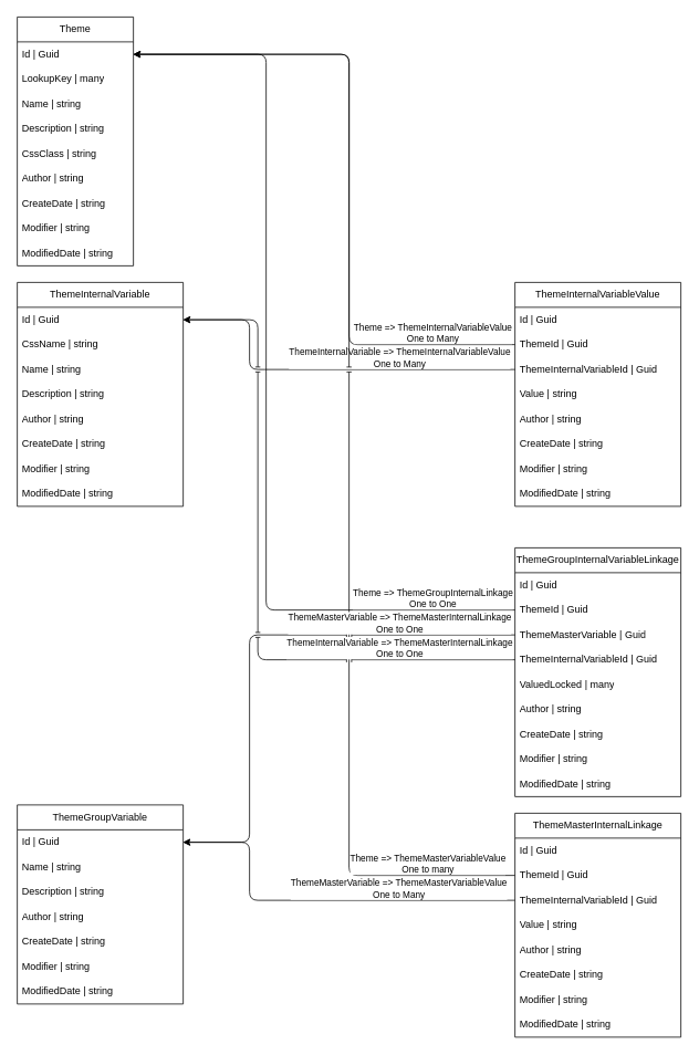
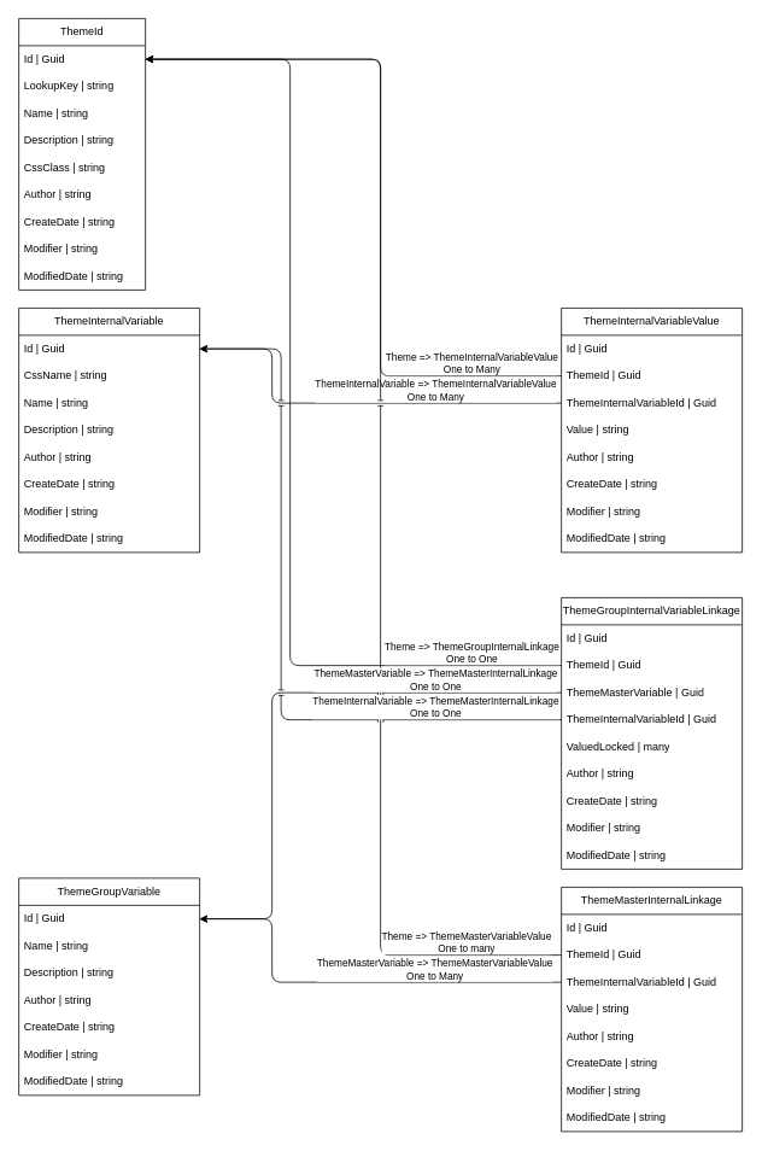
- <mxCell id="2" value="Theme" style="swimlane;fontStyle=0;childLayout=stackLayout;horizontal=1;startSize=30;horizontalStack=0;resizeParent=1;resizeParentMax=0;resizeLast=0;collapsible=1;marginBottom=0;whiteSpace=wrap;html=1;" parent="1" vertex="1"><mxGeometry x="20" y="20" width="140" height="300" as="geometry" /></mxCell>
+ <mxCell id="2" value="ThemeId" style="swimlane;fontStyle=0;childLayout=stackLayout;horizontal=1;startSize=30;horizontalStack=0;resizeParent=1;resizeParentMax=0;resizeLast=0;collapsible=1;marginBottom=0;whiteSpace=wrap;html=1;" parent="1" vertex="1"><mxGeometry x="20" y="20" width="140" height="300" as="geometry" /></mxCell>
- <mxCell id="4" value="LookupKey | many" style="text;strokeColor=none;fillColor=none;align=left;verticalAlign=middle;spacingLeft=4;spacingRight=4;overflow=hidden;points=[[0,0.5],[1,0.5]];portConstraint=eastwest;rotatable=0;whiteSpace=wrap;html=1;" parent="2" vertex="1"><mxGeometry y="60" width="140" height="30" as="geometry" /></mxCell>
+ <mxCell id="4" value="LookupKey | string" style="text;strokeColor=none;fillColor=none;align=left;verticalAlign=middle;spacingLeft=4;spacingRight=4;overflow=hidden;points=[[0,0.5],[1,0.5]];portConstraint=eastwest;rotatable=0;whiteSpace=wrap;html=1;" parent="2" vertex="1"><mxGeometry y="60" width="140" height="30" as="geometry" /></mxCell>
